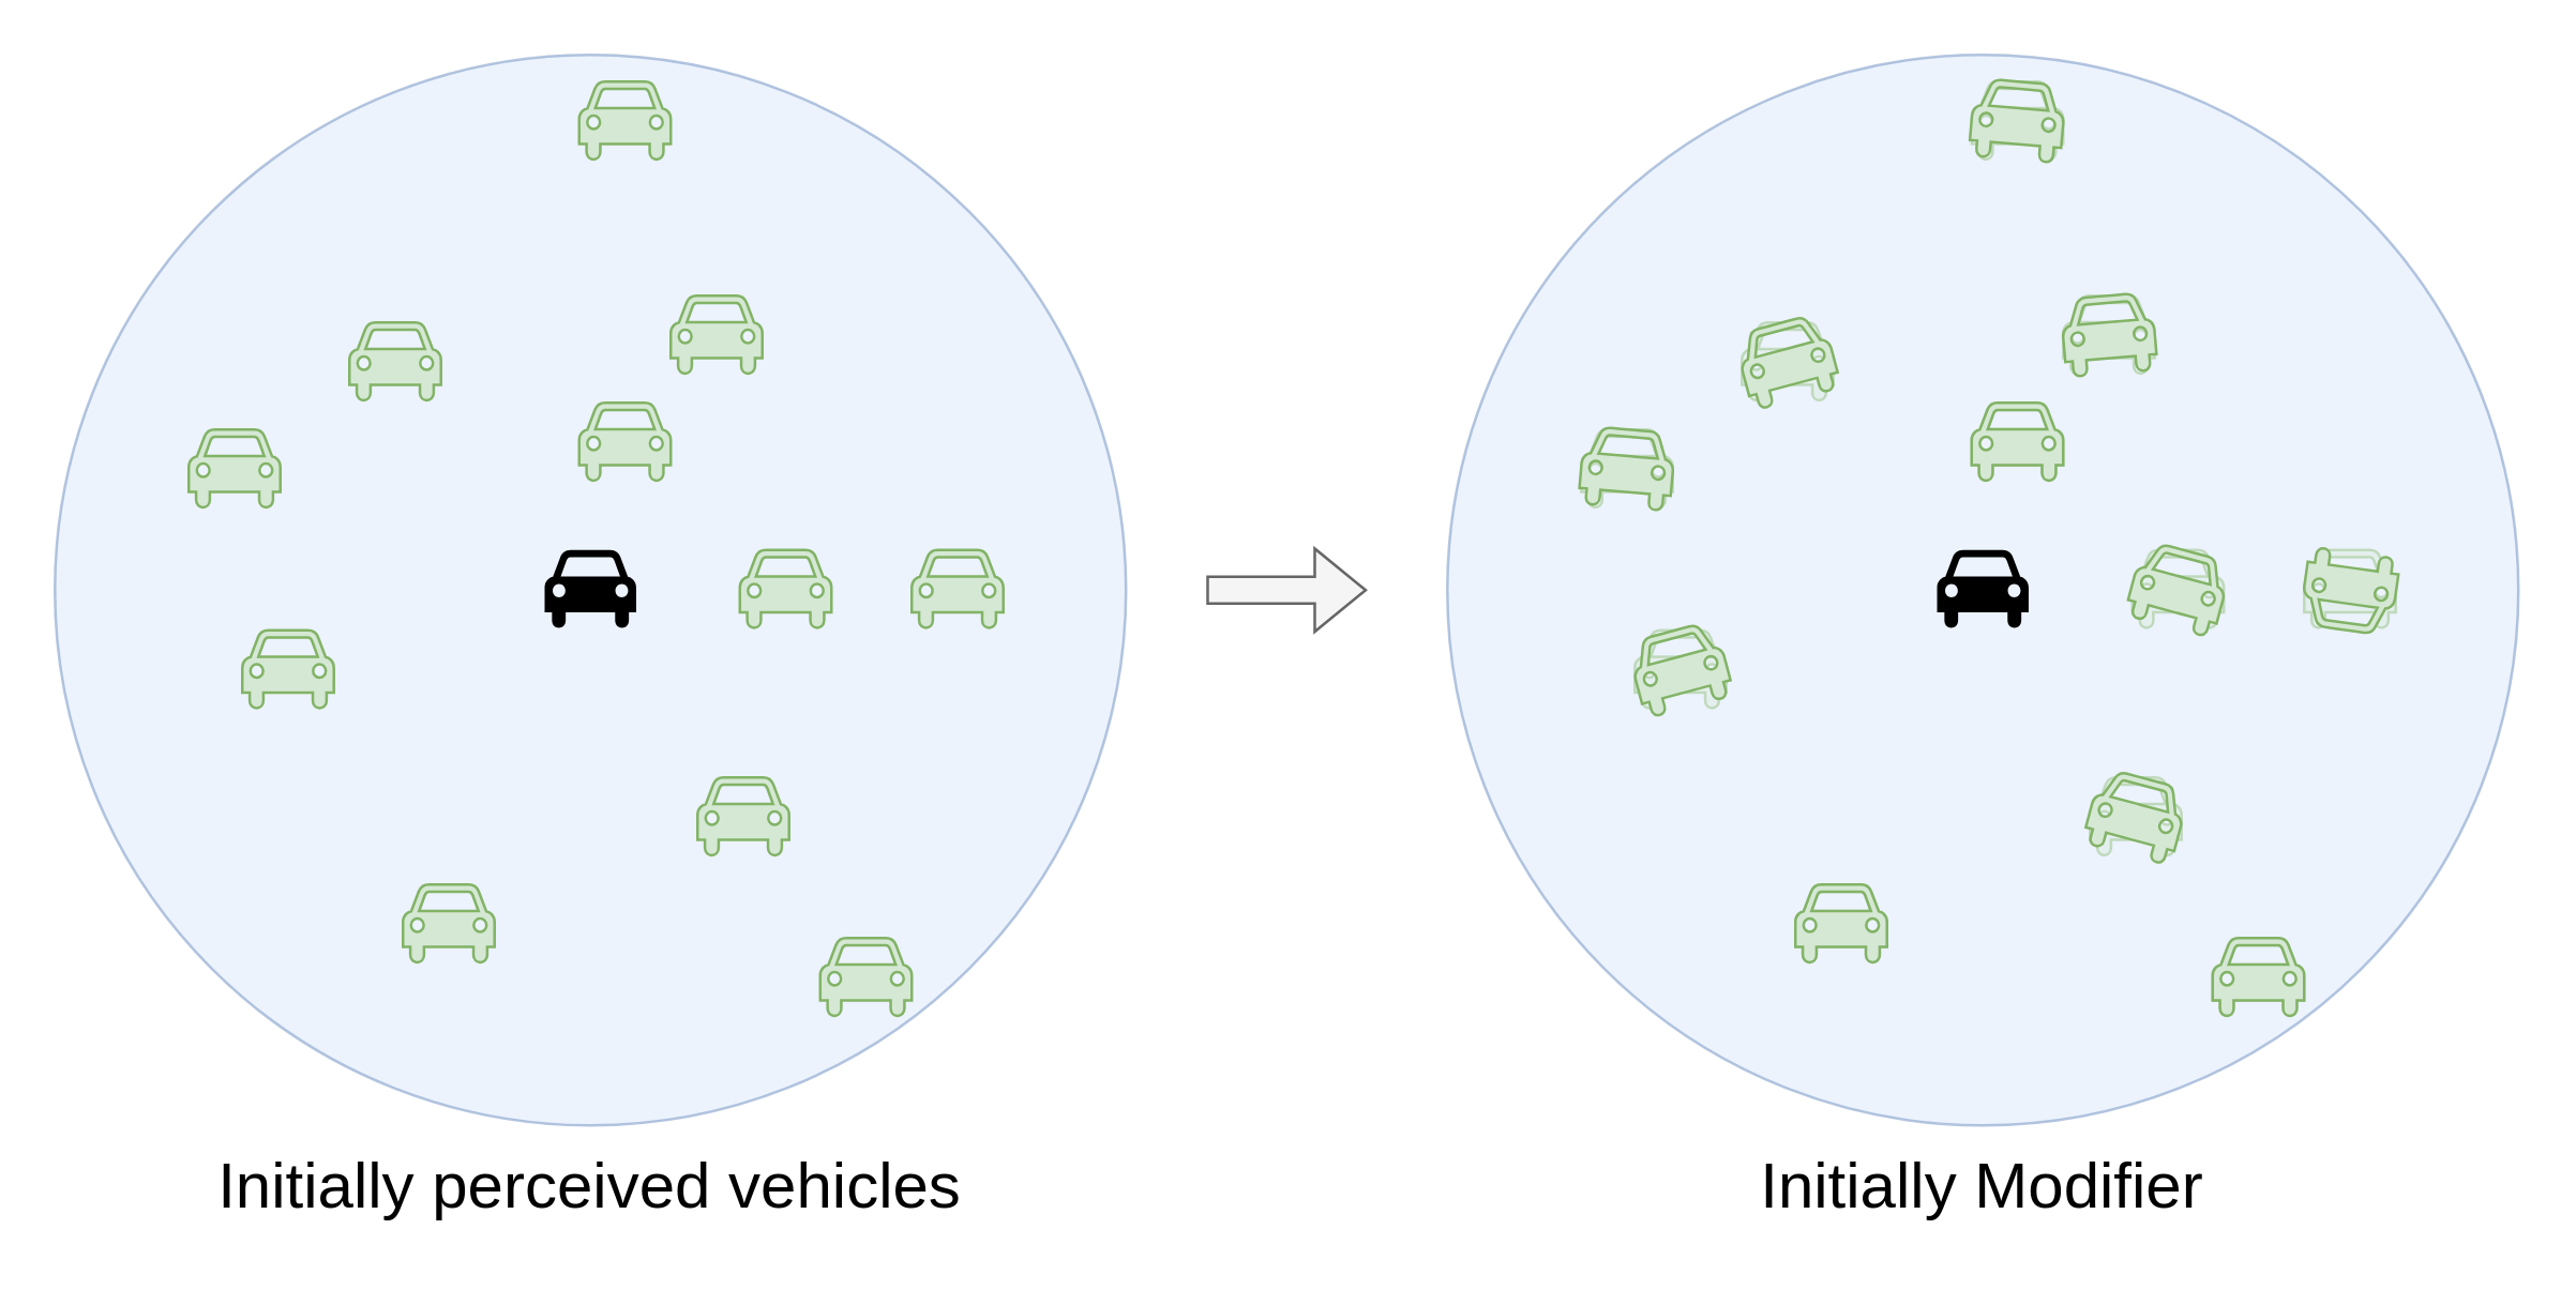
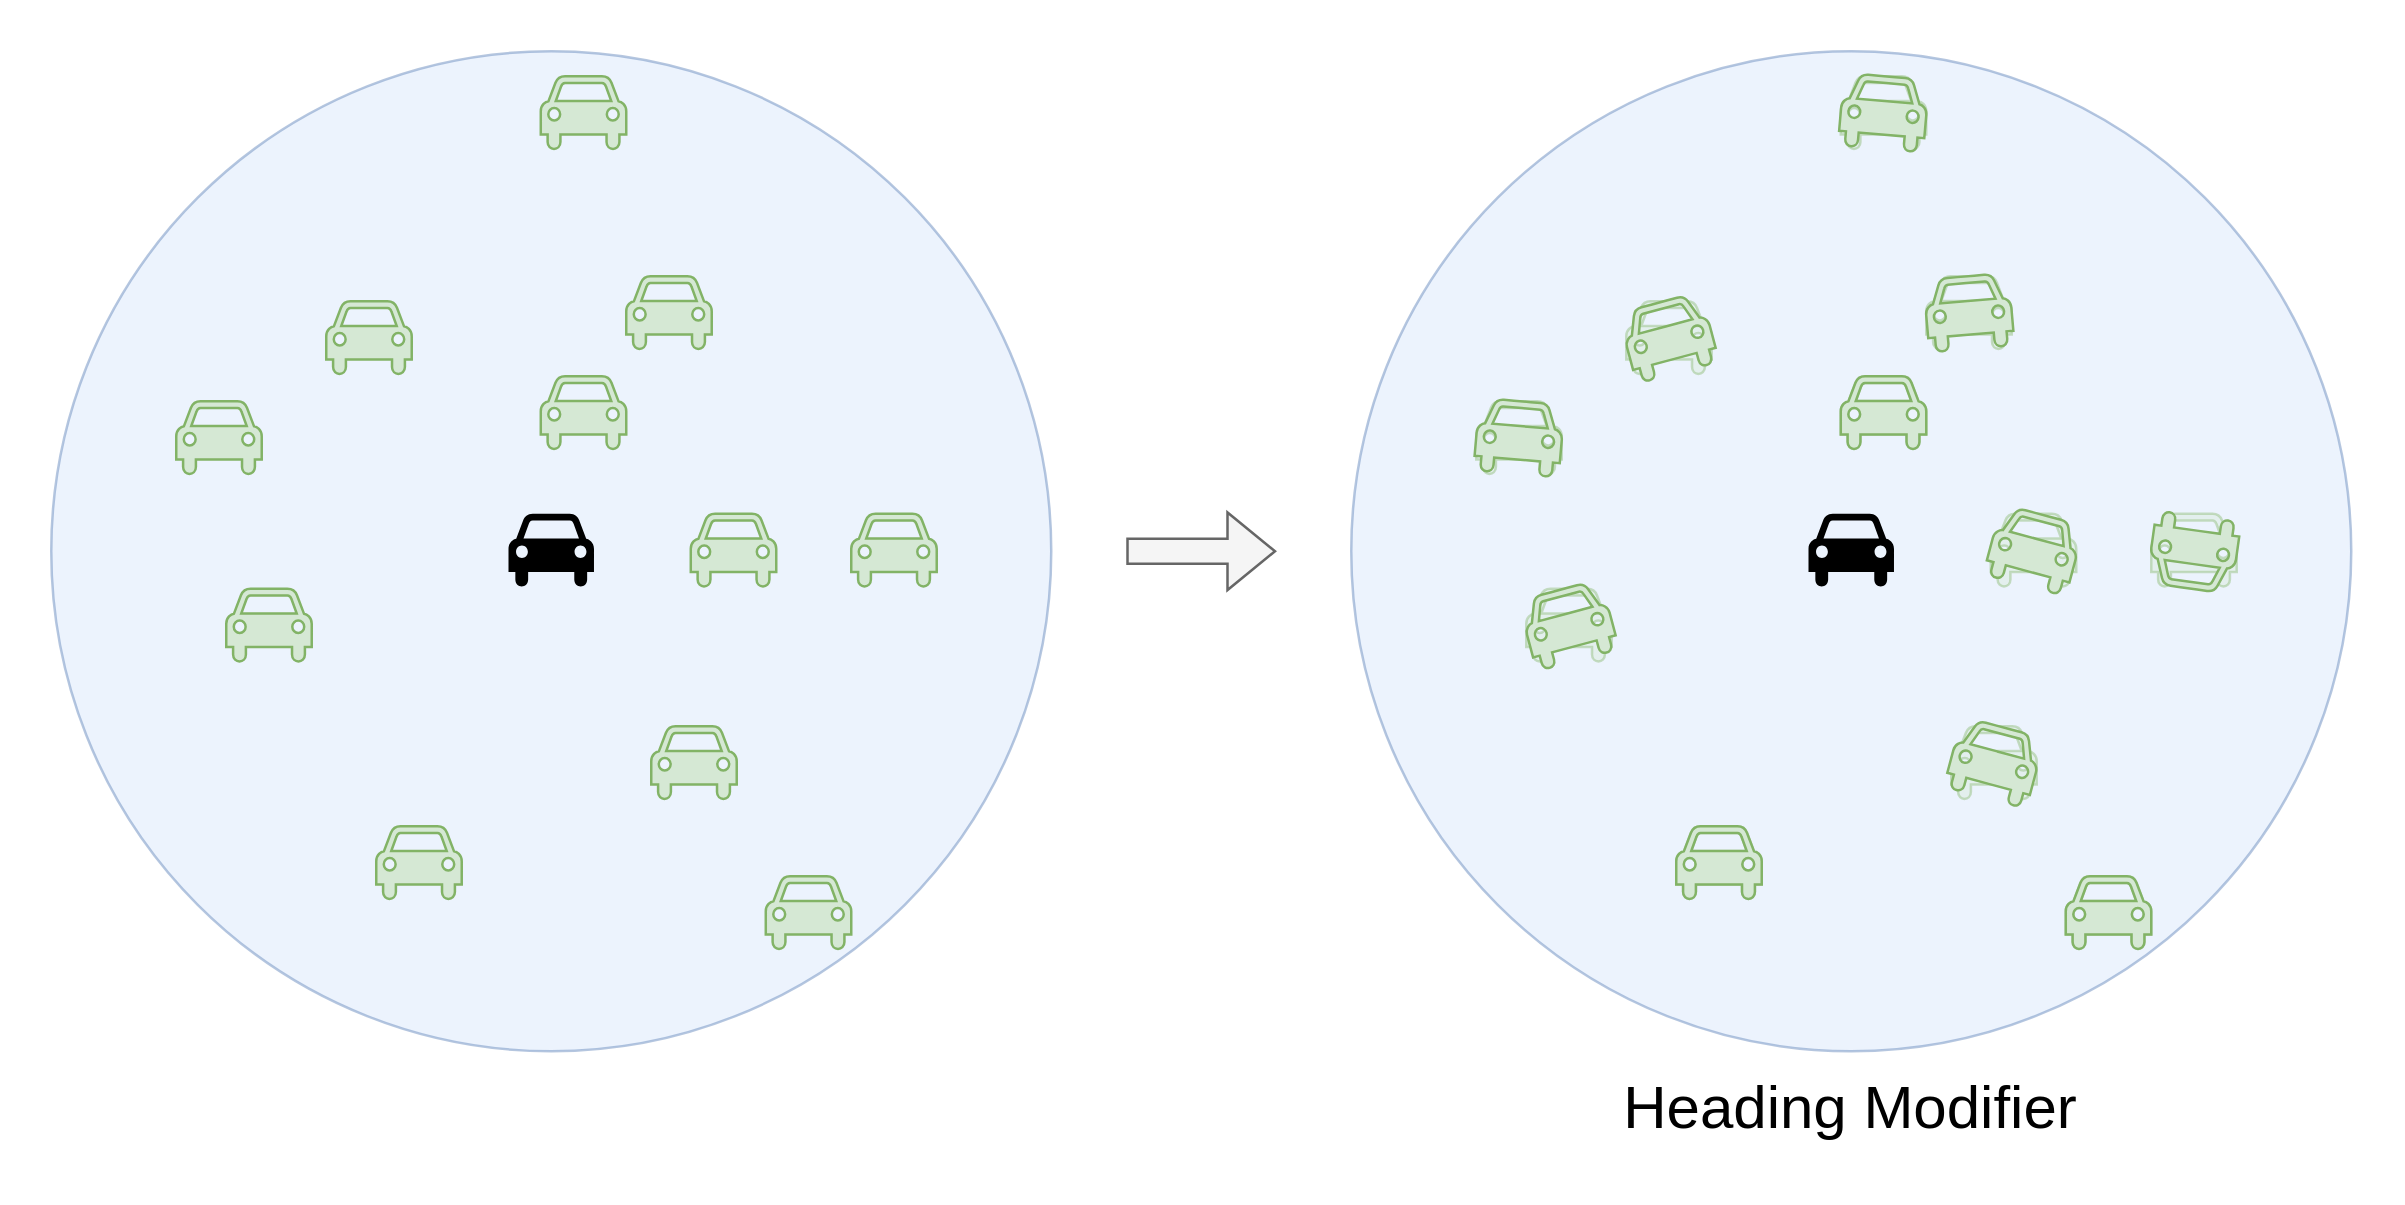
- <mxCell id="41" value="&lt;font style=&quot;font-size: 24px;&quot;&gt;Initially Modifier&lt;/font&gt;" style="text;html=1;strokeColor=none;fillColor=none;align=center;verticalAlign=bottom;whiteSpace=wrap;rounded=0;fontSize=24;" vertex="1" parent="1"><mxGeometry x="580" y="430" width="320" height="30" as="geometry" /></mxCell>
+ <mxCell id="41" value="&lt;font style=&quot;font-size: 24px;&quot;&gt;Heading Modifier&lt;/font&gt;" style="text;html=1;strokeColor=none;fillColor=none;align=center;verticalAlign=bottom;whiteSpace=wrap;rounded=0;fontSize=24;" vertex="1" parent="1"><mxGeometry x="580" y="430" width="320" height="30" as="geometry" /></mxCell>
- <mxCell id="40" value="&lt;font style=&quot;font-size: 24px;&quot;&gt;Initially perceived vehicles&lt;/font&gt;" style="text;html=1;strokeColor=none;fillColor=none;align=center;verticalAlign=bottom;whiteSpace=wrap;rounded=0;fontSize=24;" vertex="1" parent="1"><mxGeometry x="60" y="430" width="320" height="30" as="geometry" /></mxCell>
